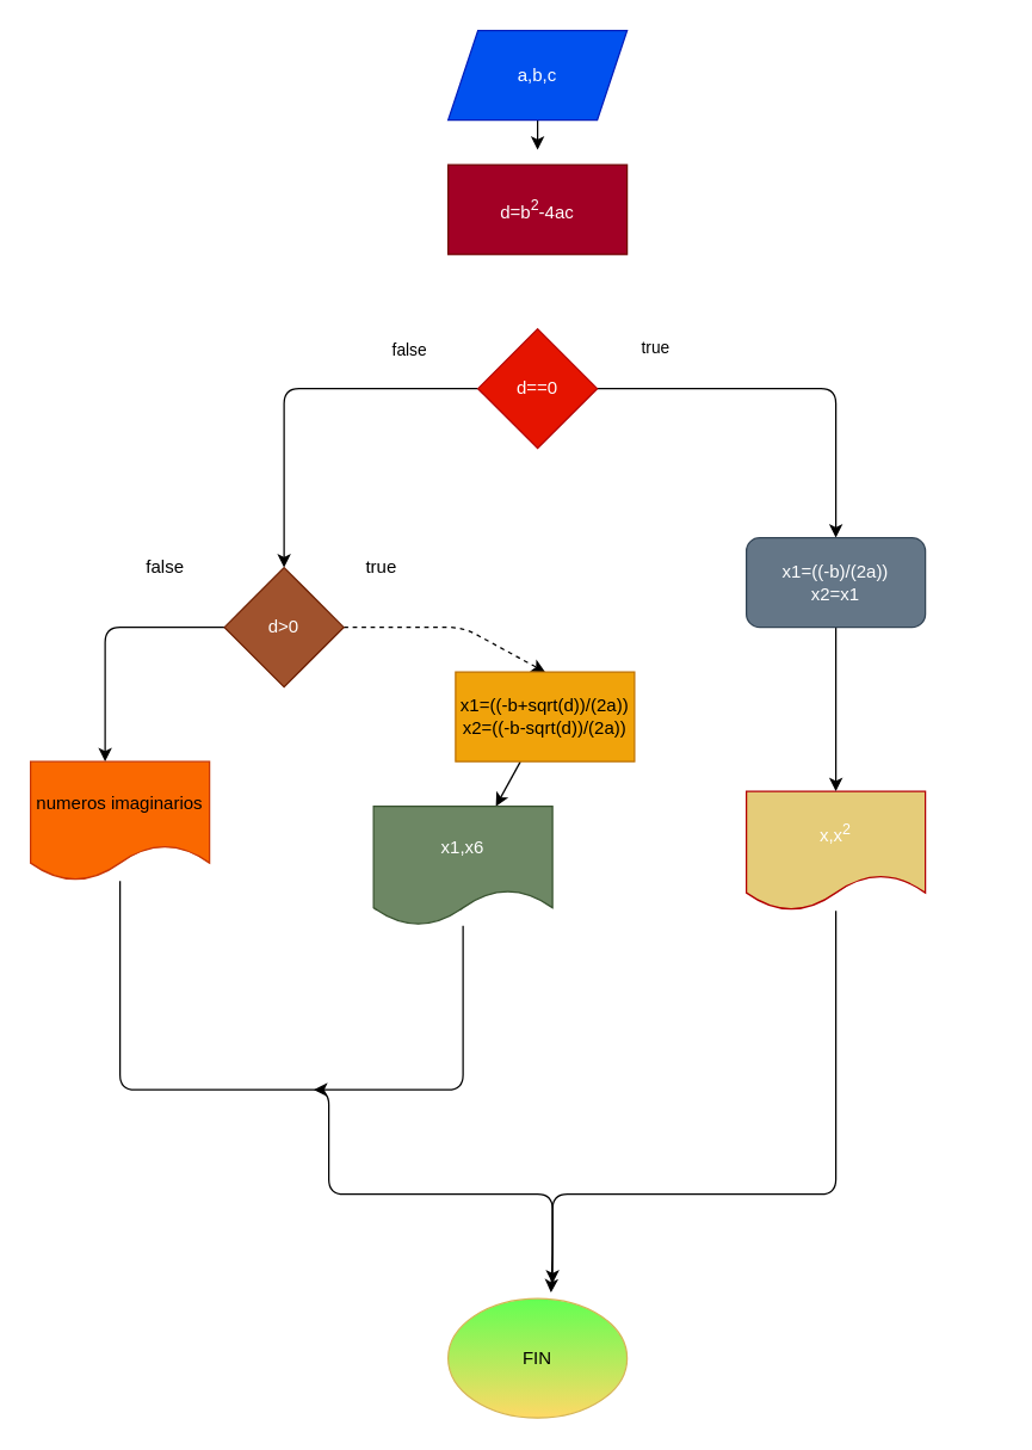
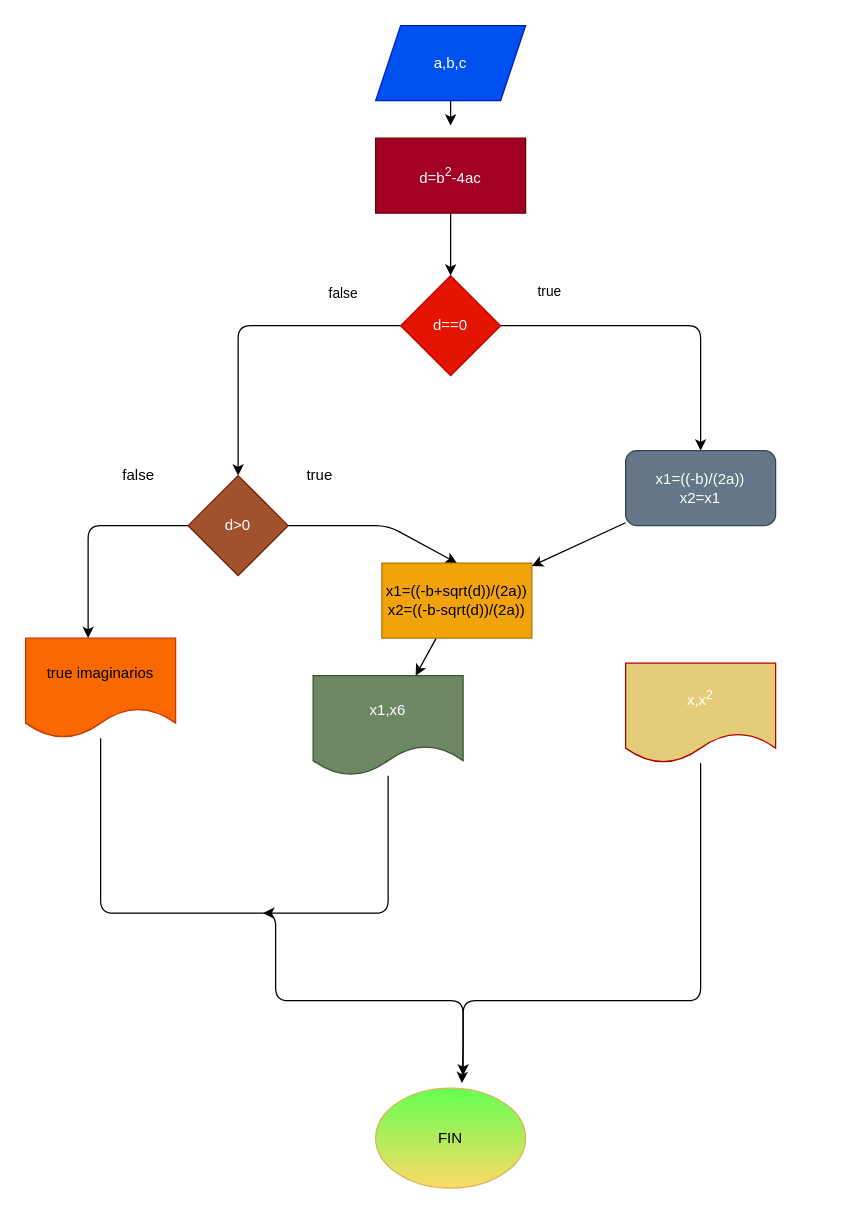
+ <mxCell id="4" value="" style="edgeStyle=none;html=1;" parent="1" source="5" target="10" edge="1"><mxGeometry relative="1" as="geometry" /></mxCell>
- <mxCell id="12" style="edgeStyle=none;html=1;entryX=0.5;entryY=0;entryDx=0;entryDy=0;dashed=1;" parent="1" source="13" target="15" edge="1"><mxGeometry relative="1" as="geometry"><mxPoint x="310" y="540" as="targetPoint" /><Array as="points"><mxPoint x="310" y="420" /></Array></mxGeometry></mxCell>
+ <mxCell id="12" style="edgeStyle=none;html=1;entryX=0.5;entryY=0;entryDx=0;entryDy=0;" parent="1" source="13" target="15" edge="1"><mxGeometry relative="1" as="geometry"><mxPoint x="310" y="540" as="targetPoint" /><Array as="points"><mxPoint x="310" y="420" /></Array></mxGeometry></mxCell>
- <mxCell id="21" value="" style="edgeStyle=none;html=1;" parent="1" source="22" target="20" edge="1"><mxGeometry relative="1" as="geometry" /></mxCell>
+ <mxCell id="21" value="" style="edgeStyle=none;html=1;" parent="1" source="22" target="15" edge="1"><mxGeometry relative="1" as="geometry" /></mxCell>
- <mxCell id="7" value="numeros imaginarios" style="shape=document;whiteSpace=wrap;html=1;boundedLbl=1;fillColor=#fa6800;fontColor=#000000;strokeColor=#C73500;" parent="1" vertex="1"><mxGeometry x="20" y="510" width="120" height="80" as="geometry" /></mxCell>
+ <mxCell id="7" value="true imaginarios" style="shape=document;whiteSpace=wrap;html=1;boundedLbl=1;fillColor=#fa6800;fontColor=#000000;strokeColor=#C73500;" parent="1" vertex="1"><mxGeometry x="20" y="510" width="120" height="80" as="geometry" /></mxCell>
